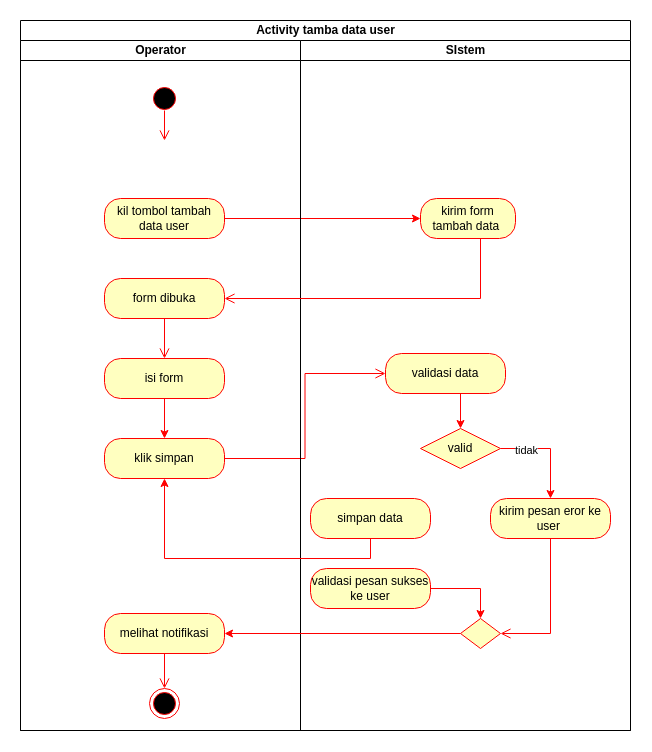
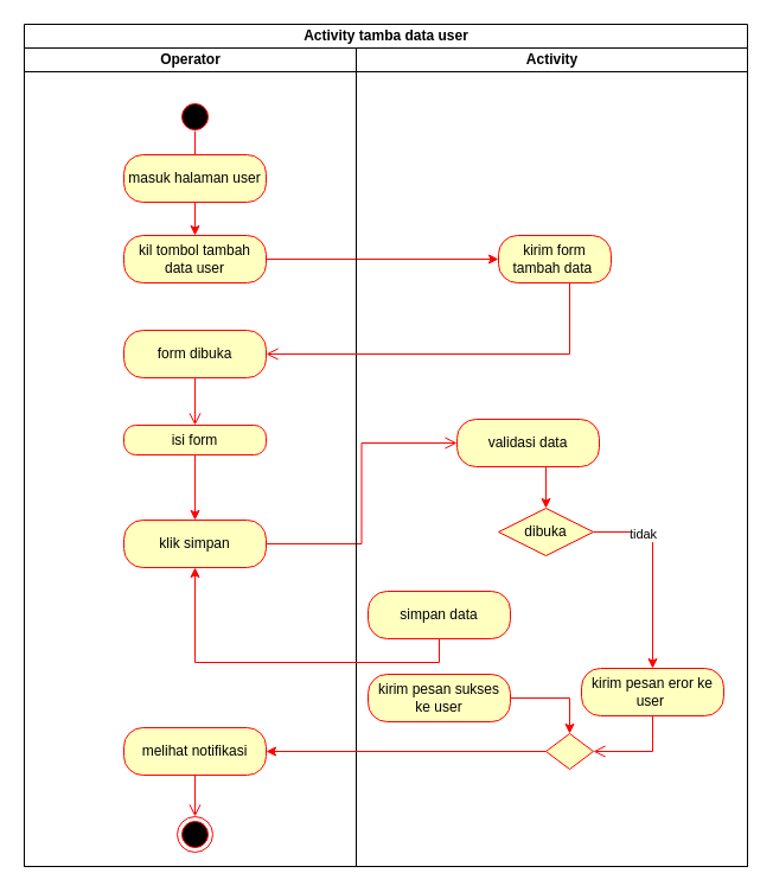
- <mxCell id="19" value="SIstem" style="swimlane;startSize=20;html=1;" parent="2" vertex="1"><mxGeometry x="280" y="20" width="330" height="690" as="geometry" /></mxCell>
+ <mxCell id="19" value="Activity" style="swimlane;startSize=20;html=1;" parent="2" vertex="1"><mxGeometry x="280" y="20" width="330" height="690" as="geometry" /></mxCell>
+ <mxCell id="16" value="masuk halaman user" style="rounded=1;whiteSpace=wrap;html=1;arcSize=40;fontColor=#000000;fillColor=#ffffc0;strokeColor=#ff0000;" parent="3" vertex="1"><mxGeometry x="84" y="90" width="120" height="40" as="geometry" /></mxCell>
+ <mxCell id="15" style="edgeStyle=orthogonalEdgeStyle;rounded=0;orthogonalLoop=1;jettySize=auto;html=1;exitX=0.5;exitY=1;exitDx=0;exitDy=0;entryX=0.5;entryY=0;entryDx=0;entryDy=0;strokeColor=#FF0000;" parent="3" source="16" target="6" edge="1"><mxGeometry relative="1" as="geometry" /></mxCell>
- <mxCell id="10" value="isi form" style="rounded=1;whiteSpace=wrap;html=1;arcSize=40;fontColor=#000000;fillColor=#ffffc0;strokeColor=#ff0000;" parent="3" vertex="1"><mxGeometry x="84" y="318" width="120" height="40" as="geometry" /></mxCell>
+ <mxCell id="10" value="isi form" style="rounded=1;whiteSpace=wrap;html=1;arcSize=40;fontColor=#000000;fillColor=#ffffc0;strokeColor=#ff0000;" parent="3" vertex="1"><mxGeometry x="84" y="318" width="120" height="25" as="geometry" /></mxCell>
- <mxCell id="25" value="valid" style="rhombus;whiteSpace=wrap;html=1;fontColor=#000000;fillColor=#ffffc0;strokeColor=#ff0000;" parent="19" vertex="1"><mxGeometry x="120" y="388" width="80" height="40" as="geometry" /></mxCell>
+ <mxCell id="25" value="dibuka" style="rhombus;whiteSpace=wrap;html=1;fontColor=#000000;fillColor=#ffffc0;strokeColor=#ff0000;" parent="19" vertex="1"><mxGeometry x="120" y="388" width="80" height="40" as="geometry" /></mxCell>
- <mxCell id="27" value="kirim pesan eror ke user&amp;nbsp;" style="rounded=1;whiteSpace=wrap;html=1;arcSize=40;fontColor=#000000;fillColor=#ffffc0;strokeColor=#ff0000;" parent="19" vertex="1"><mxGeometry x="190" y="458" width="120" height="40" as="geometry" /></mxCell>
+ <mxCell id="27" value="kirim pesan eror ke user&amp;nbsp;" style="rounded=1;whiteSpace=wrap;html=1;arcSize=40;fontColor=#000000;fillColor=#ffffc0;strokeColor=#ff0000;" parent="19" vertex="1"><mxGeometry x="190" y="523" width="120" height="40" as="geometry" /></mxCell>
- <mxCell id="32" value="validasi pesan sukses ke user" style="rounded=1;whiteSpace=wrap;html=1;arcSize=40;fontColor=#000000;fillColor=#ffffc0;strokeColor=#ff0000;" parent="19" vertex="1"><mxGeometry x="10" y="528" width="120" height="40" as="geometry" /></mxCell>
+ <mxCell id="32" value="kirim pesan sukses ke user" style="rounded=1;whiteSpace=wrap;html=1;arcSize=40;fontColor=#000000;fillColor=#ffffc0;strokeColor=#ff0000;" parent="19" vertex="1"><mxGeometry x="10" y="528" width="120" height="40" as="geometry" /></mxCell>
